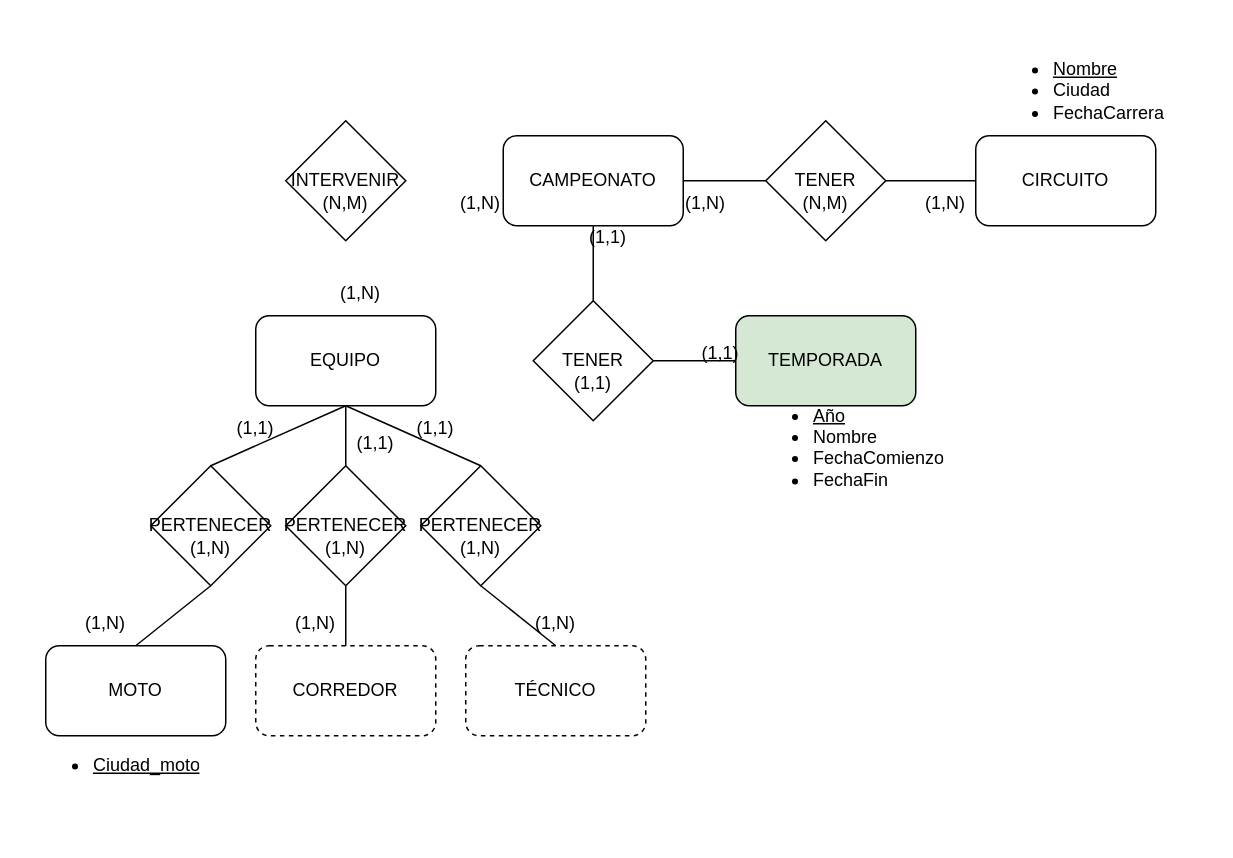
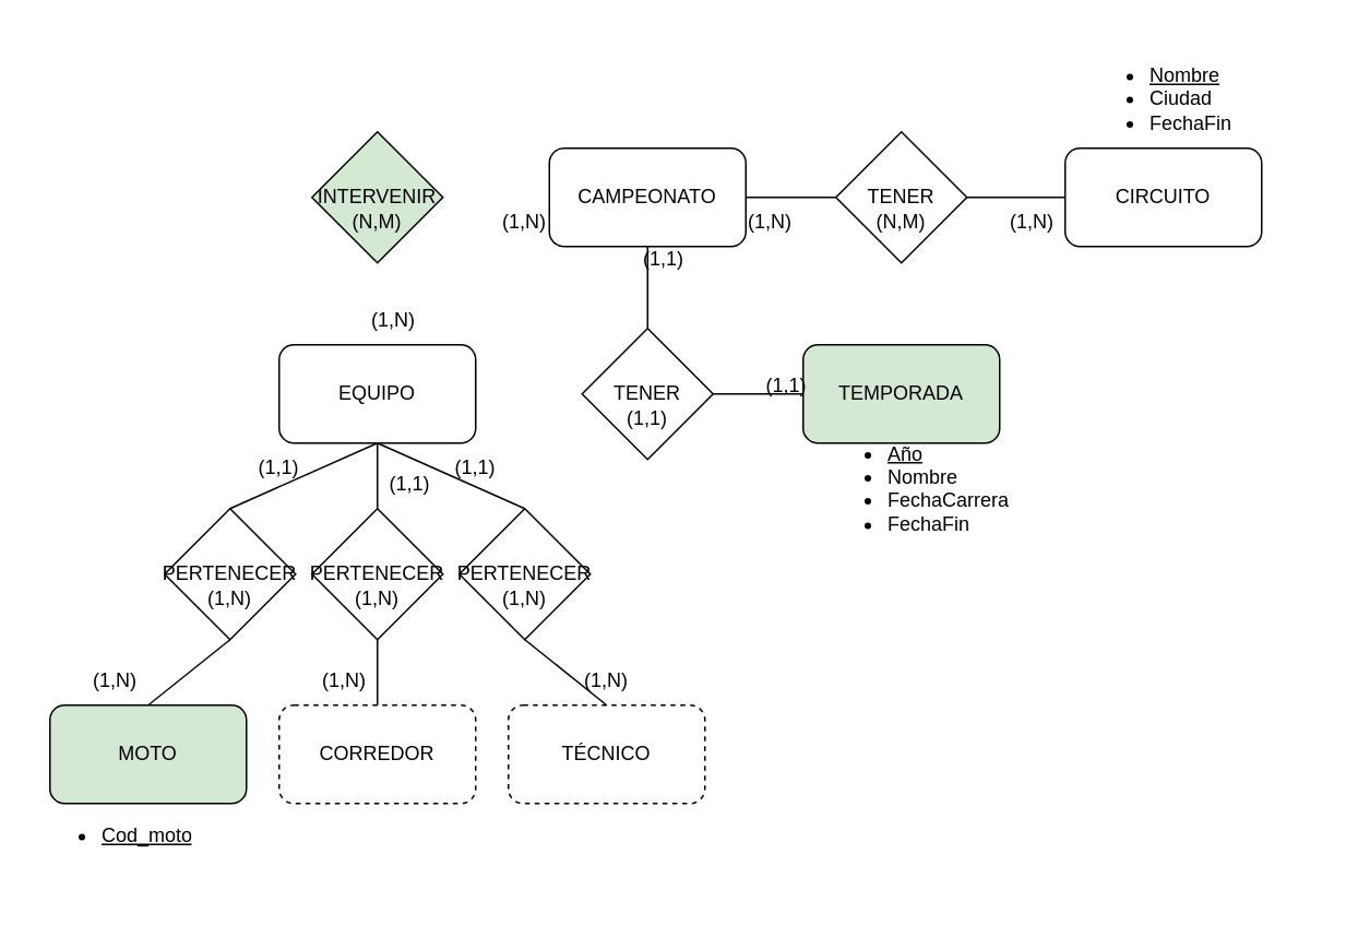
- <mxCell id="38" value="&lt;ul&gt;&lt;li&gt;&lt;u&gt;Nombre&lt;/u&gt;&lt;/li&gt;&lt;li&gt;Ciudad&lt;/li&gt;&lt;li&gt;FechaCarrera&lt;/li&gt;&lt;/ul&gt;" style="text;strokeColor=none;fillColor=none;html=1;whiteSpace=wrap;verticalAlign=middle;overflow=hidden;" parent="1" vertex="1"><mxGeometry x="660" y="20" width="140" height="80" as="geometry" /></mxCell>
+ <mxCell id="38" value="&lt;ul&gt;&lt;li&gt;&lt;u&gt;Nombre&lt;/u&gt;&lt;/li&gt;&lt;li&gt;Ciudad&lt;/li&gt;&lt;li&gt;FechaFin&lt;/li&gt;&lt;/ul&gt;" style="text;strokeColor=none;fillColor=none;html=1;whiteSpace=wrap;verticalAlign=middle;overflow=hidden;" parent="1" vertex="1"><mxGeometry x="660" y="20" width="140" height="80" as="geometry" /></mxCell>
- <mxCell id="5" value="INTERVENIR" style="rhombus;whiteSpace=wrap;html=1;" parent="1" vertex="1"><mxGeometry x="190" y="80" width="80" height="80" as="geometry" /></mxCell>
+ <mxCell id="5" value="INTERVENIR" style="rhombus;whiteSpace=wrap;html=1;fillColor=#d5e8d4;" parent="1" vertex="1"><mxGeometry x="190" y="80" width="80" height="80" as="geometry" /></mxCell>
- <mxCell id="37" value="&lt;ul&gt;&lt;li&gt;&lt;u&gt;Año&lt;/u&gt;&lt;/li&gt;&lt;li&gt;Nombre&lt;/li&gt;&lt;li&gt;FechaComienzo&lt;/li&gt;&lt;li&gt;FechaFin&lt;/li&gt;&lt;/ul&gt;" style="text;strokeColor=none;fillColor=none;html=1;whiteSpace=wrap;verticalAlign=middle;overflow=hidden;" parent="1" vertex="1"><mxGeometry x="500" y="255" width="150" height="80" as="geometry" /></mxCell>
+ <mxCell id="37" value="&lt;ul&gt;&lt;li&gt;&lt;u&gt;Año&lt;/u&gt;&lt;/li&gt;&lt;li&gt;Nombre&lt;/li&gt;&lt;li&gt;FechaCarrera&lt;/li&gt;&lt;li&gt;FechaFin&lt;/li&gt;&lt;/ul&gt;" style="text;strokeColor=none;fillColor=none;html=1;whiteSpace=wrap;verticalAlign=middle;overflow=hidden;" parent="1" vertex="1"><mxGeometry x="500" y="255" width="150" height="80" as="geometry" /></mxCell>
- <mxCell id="15" value="MOTO" style="rounded=1;whiteSpace=wrap;html=1;" parent="1" vertex="1"><mxGeometry x="30" y="430" width="120" height="60" as="geometry" /></mxCell>
+ <mxCell id="15" value="MOTO" style="rounded=1;whiteSpace=wrap;html=1;fillColor=#d5e8d4;" parent="1" vertex="1"><mxGeometry x="30" y="430" width="120" height="60" as="geometry" /></mxCell>
- <mxCell id="39" value="&lt;ul&gt;&lt;li&gt;&lt;u&gt;Ciudad_moto&lt;/u&gt;&lt;/li&gt;&lt;/ul&gt;" style="text;strokeColor=none;fillColor=none;html=1;whiteSpace=wrap;verticalAlign=middle;overflow=hidden;" parent="1" vertex="1"><mxGeometry x="20" y="470" width="150" height="80" as="geometry" /></mxCell>
+ <mxCell id="39" value="&lt;ul&gt;&lt;li&gt;&lt;u&gt;Cod_moto&lt;/u&gt;&lt;/li&gt;&lt;/ul&gt;" style="text;strokeColor=none;fillColor=none;html=1;whiteSpace=wrap;verticalAlign=middle;overflow=hidden;" parent="1" vertex="1"><mxGeometry x="20" y="470" width="150" height="80" as="geometry" /></mxCell>
